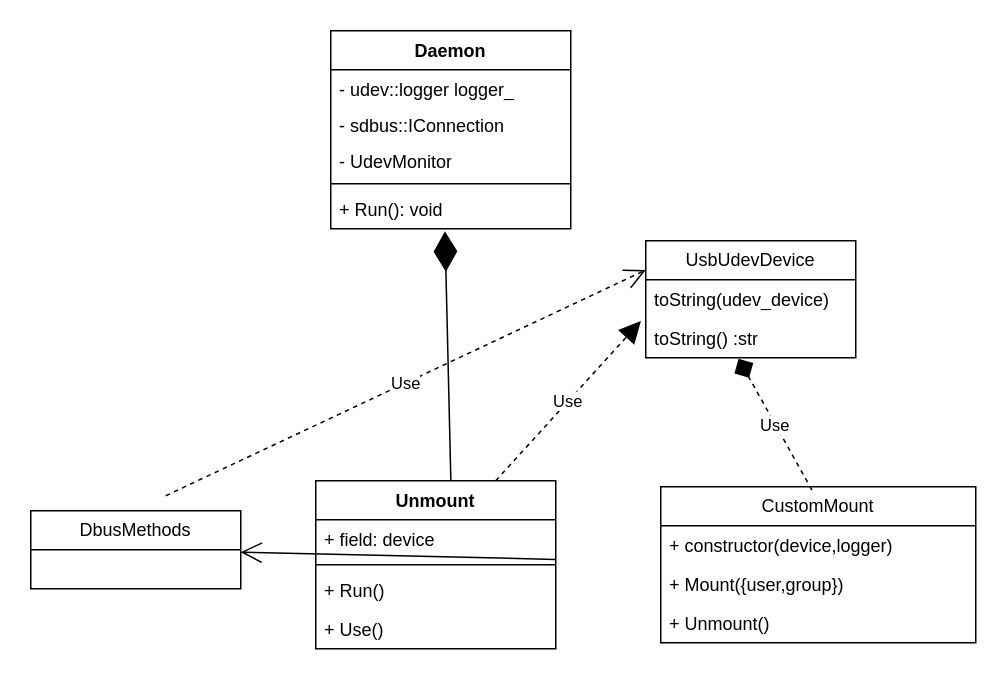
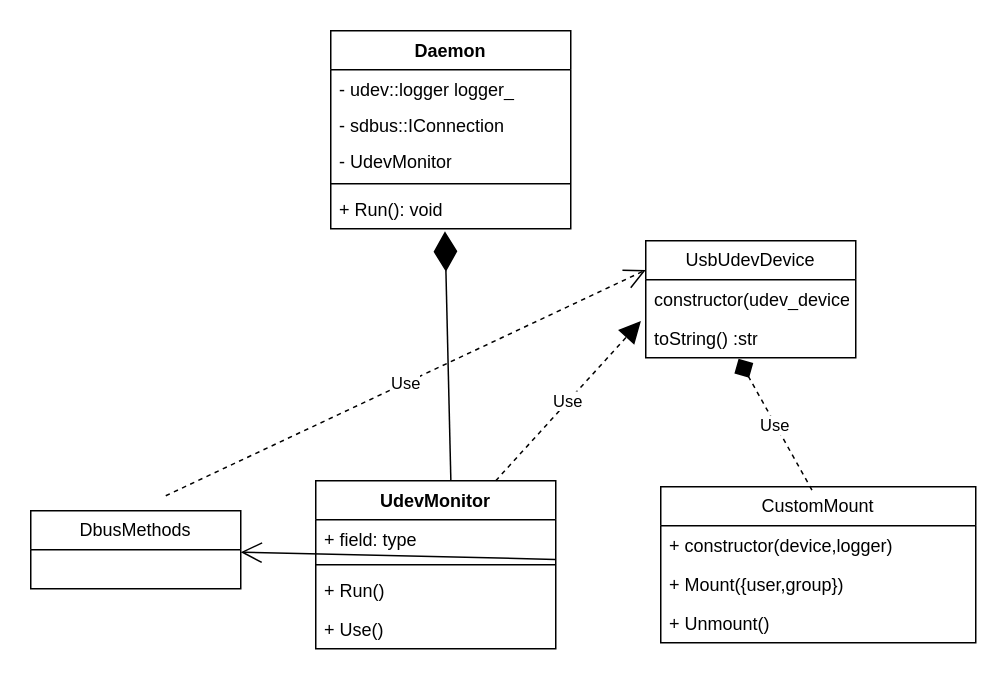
- <mxCell id="20" value="toString(udev_device)" style="text;strokeColor=none;fillColor=none;align=left;verticalAlign=top;spacingLeft=4;spacingRight=4;overflow=hidden;rotatable=0;points=[[0,0.5],[1,0.5]];portConstraint=eastwest;whiteSpace=wrap;html=1;" parent="19" vertex="1"><mxGeometry y="26" width="140" height="26" as="geometry" /></mxCell>
+ <mxCell id="20" value="constructor(udev_device)" style="text;strokeColor=none;fillColor=none;align=left;verticalAlign=top;spacingLeft=4;spacingRight=4;overflow=hidden;rotatable=0;points=[[0,0.5],[1,0.5]];portConstraint=eastwest;whiteSpace=wrap;html=1;" parent="19" vertex="1"><mxGeometry y="26" width="140" height="26" as="geometry" /></mxCell>
- <mxCell id="8" value="Unmount" style="swimlane;fontStyle=1;align=center;verticalAlign=top;childLayout=stackLayout;horizontal=1;startSize=26;horizontalStack=0;resizeParent=1;resizeParentMax=0;resizeLast=0;collapsible=1;marginBottom=0;whiteSpace=wrap;html=1;" parent="1" vertex="1"><mxGeometry x="210" y="320" width="160" height="112" as="geometry" /></mxCell>
+ <mxCell id="8" value="UdevMonitor" style="swimlane;fontStyle=1;align=center;verticalAlign=top;childLayout=stackLayout;horizontal=1;startSize=26;horizontalStack=0;resizeParent=1;resizeParentMax=0;resizeLast=0;collapsible=1;marginBottom=0;whiteSpace=wrap;html=1;" parent="1" vertex="1"><mxGeometry x="210" y="320" width="160" height="112" as="geometry" /></mxCell>
- <mxCell id="9" value="+ field: device" style="text;strokeColor=none;fillColor=none;align=left;verticalAlign=top;spacingLeft=4;spacingRight=4;overflow=hidden;rotatable=0;points=[[0,0.5],[1,0.5]];portConstraint=eastwest;whiteSpace=wrap;html=1;" parent="8" vertex="1"><mxGeometry y="26" width="160" height="26" as="geometry" /></mxCell>
+ <mxCell id="9" value="+ field: type" style="text;strokeColor=none;fillColor=none;align=left;verticalAlign=top;spacingLeft=4;spacingRight=4;overflow=hidden;rotatable=0;points=[[0,0.5],[1,0.5]];portConstraint=eastwest;whiteSpace=wrap;html=1;" parent="8" vertex="1"><mxGeometry y="26" width="160" height="26" as="geometry" /></mxCell>
